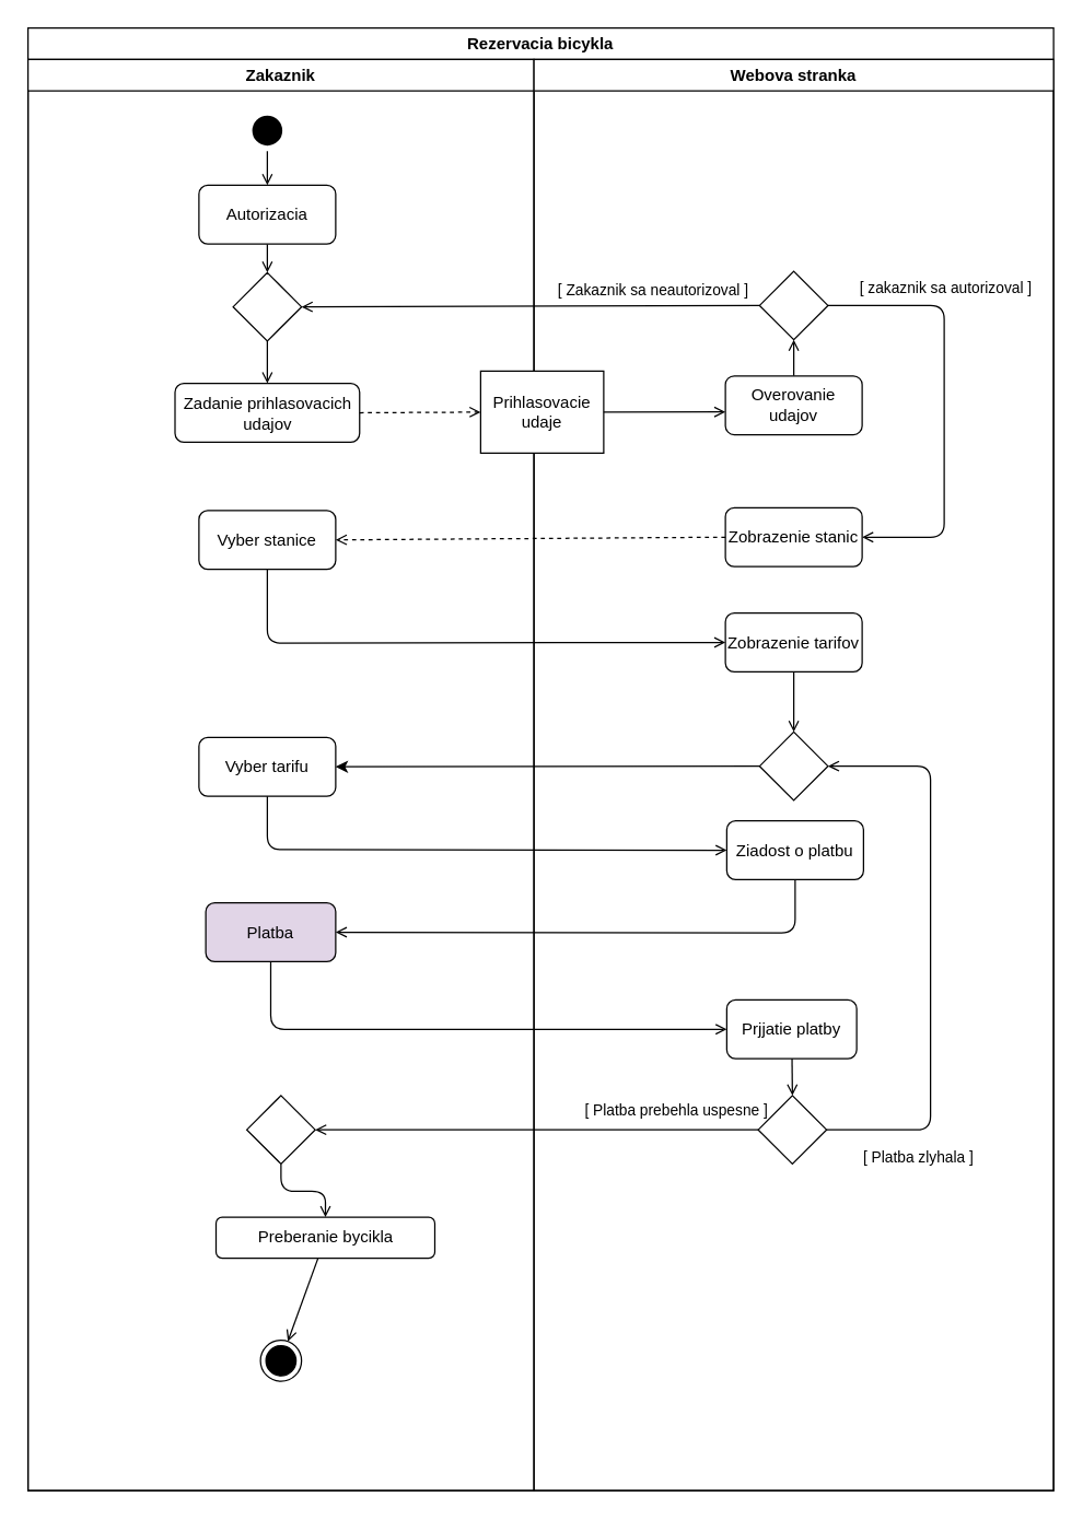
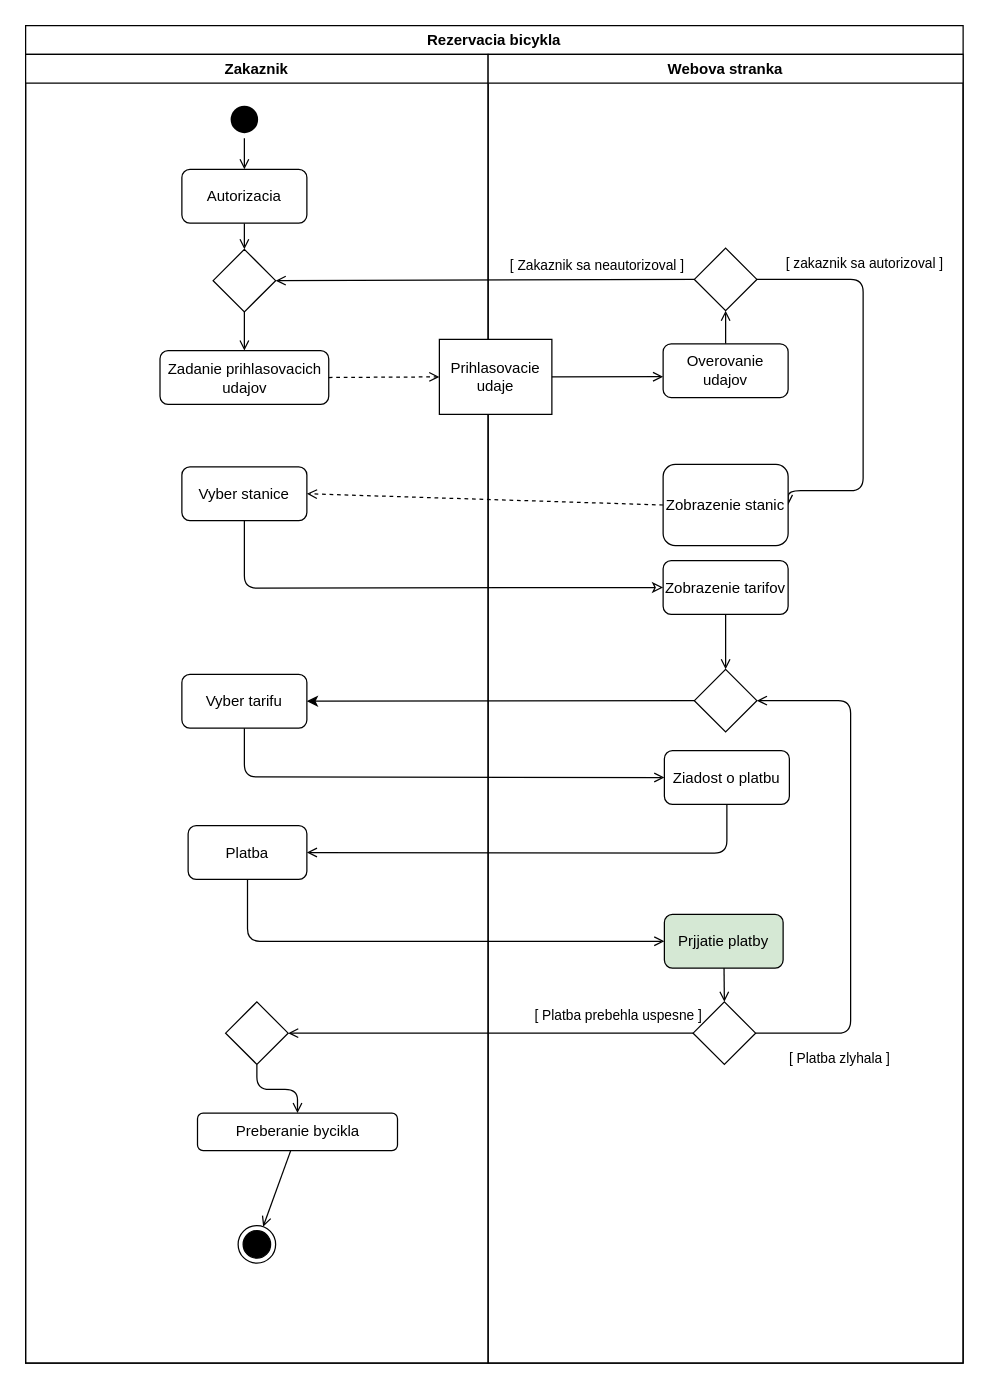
- <mxCell id="37" value="Zobrazenie stanic" style="rounded=1;whiteSpace=wrap;html=1;" vertex="1" parent="31"><mxGeometry x="140" y="328" width="100" height="43" as="geometry" /></mxCell>
+ <mxCell id="37" value="Zobrazenie stanic" style="rounded=1;whiteSpace=wrap;html=1;" vertex="1" parent="31"><mxGeometry x="140" y="328" width="100" height="65" as="geometry" /></mxCell>
- <mxCell id="41" value="" style="endArrow=open;html=1;rounded=1;exitX=0.5;exitY=1;exitDx=0;exitDy=0;entryX=0;entryY=0.5;entryDx=0;entryDy=0;endFill=0;" edge="1" parent="31" source="39" target="38"><mxGeometry width="50" height="50" relative="1" as="geometry"><mxPoint x="-195" y="387" as="sourcePoint" /><mxPoint x="-145.69" y="522" as="targetPoint" /><Array as="points"><mxPoint x="-195" y="427" /></Array></mxGeometry></mxCell>
+ <mxCell id="41" value="" style="endArrow=classic;html=1;rounded=1;exitX=0.5;exitY=1;exitDx=0;exitDy=0;entryX=0;entryY=0.5;entryDx=0;entryDy=0;endFill=0;" edge="1" parent="31" source="39" target="38"><mxGeometry width="50" height="50" relative="1" as="geometry"><mxPoint x="-195" y="387" as="sourcePoint" /><mxPoint x="-145.69" y="522" as="targetPoint" /><Array as="points"><mxPoint x="-195" y="427" /></Array></mxGeometry></mxCell>
- <mxCell id="11" value="Platba" style="rounded=1;whiteSpace=wrap;html=1;fillColor=#e1d5e7;" vertex="1" parent="3"><mxGeometry x="130" y="617" width="95" height="43" as="geometry" /></mxCell>
+ <mxCell id="11" value="Platba" style="rounded=1;whiteSpace=wrap;html=1;" vertex="1" parent="3"><mxGeometry x="130" y="617" width="95" height="43" as="geometry" /></mxCell>
- <mxCell id="15" value="Prjjatie platby" style="rounded=1;whiteSpace=wrap;html=1;" vertex="1" parent="3"><mxGeometry x="511" y="688" width="95" height="43" as="geometry" /></mxCell>
+ <mxCell id="15" value="Prjjatie platby" style="rounded=1;whiteSpace=wrap;html=1;fillColor=#d5e8d4;" vertex="1" parent="3"><mxGeometry x="511" y="688" width="95" height="43" as="geometry" /></mxCell>
